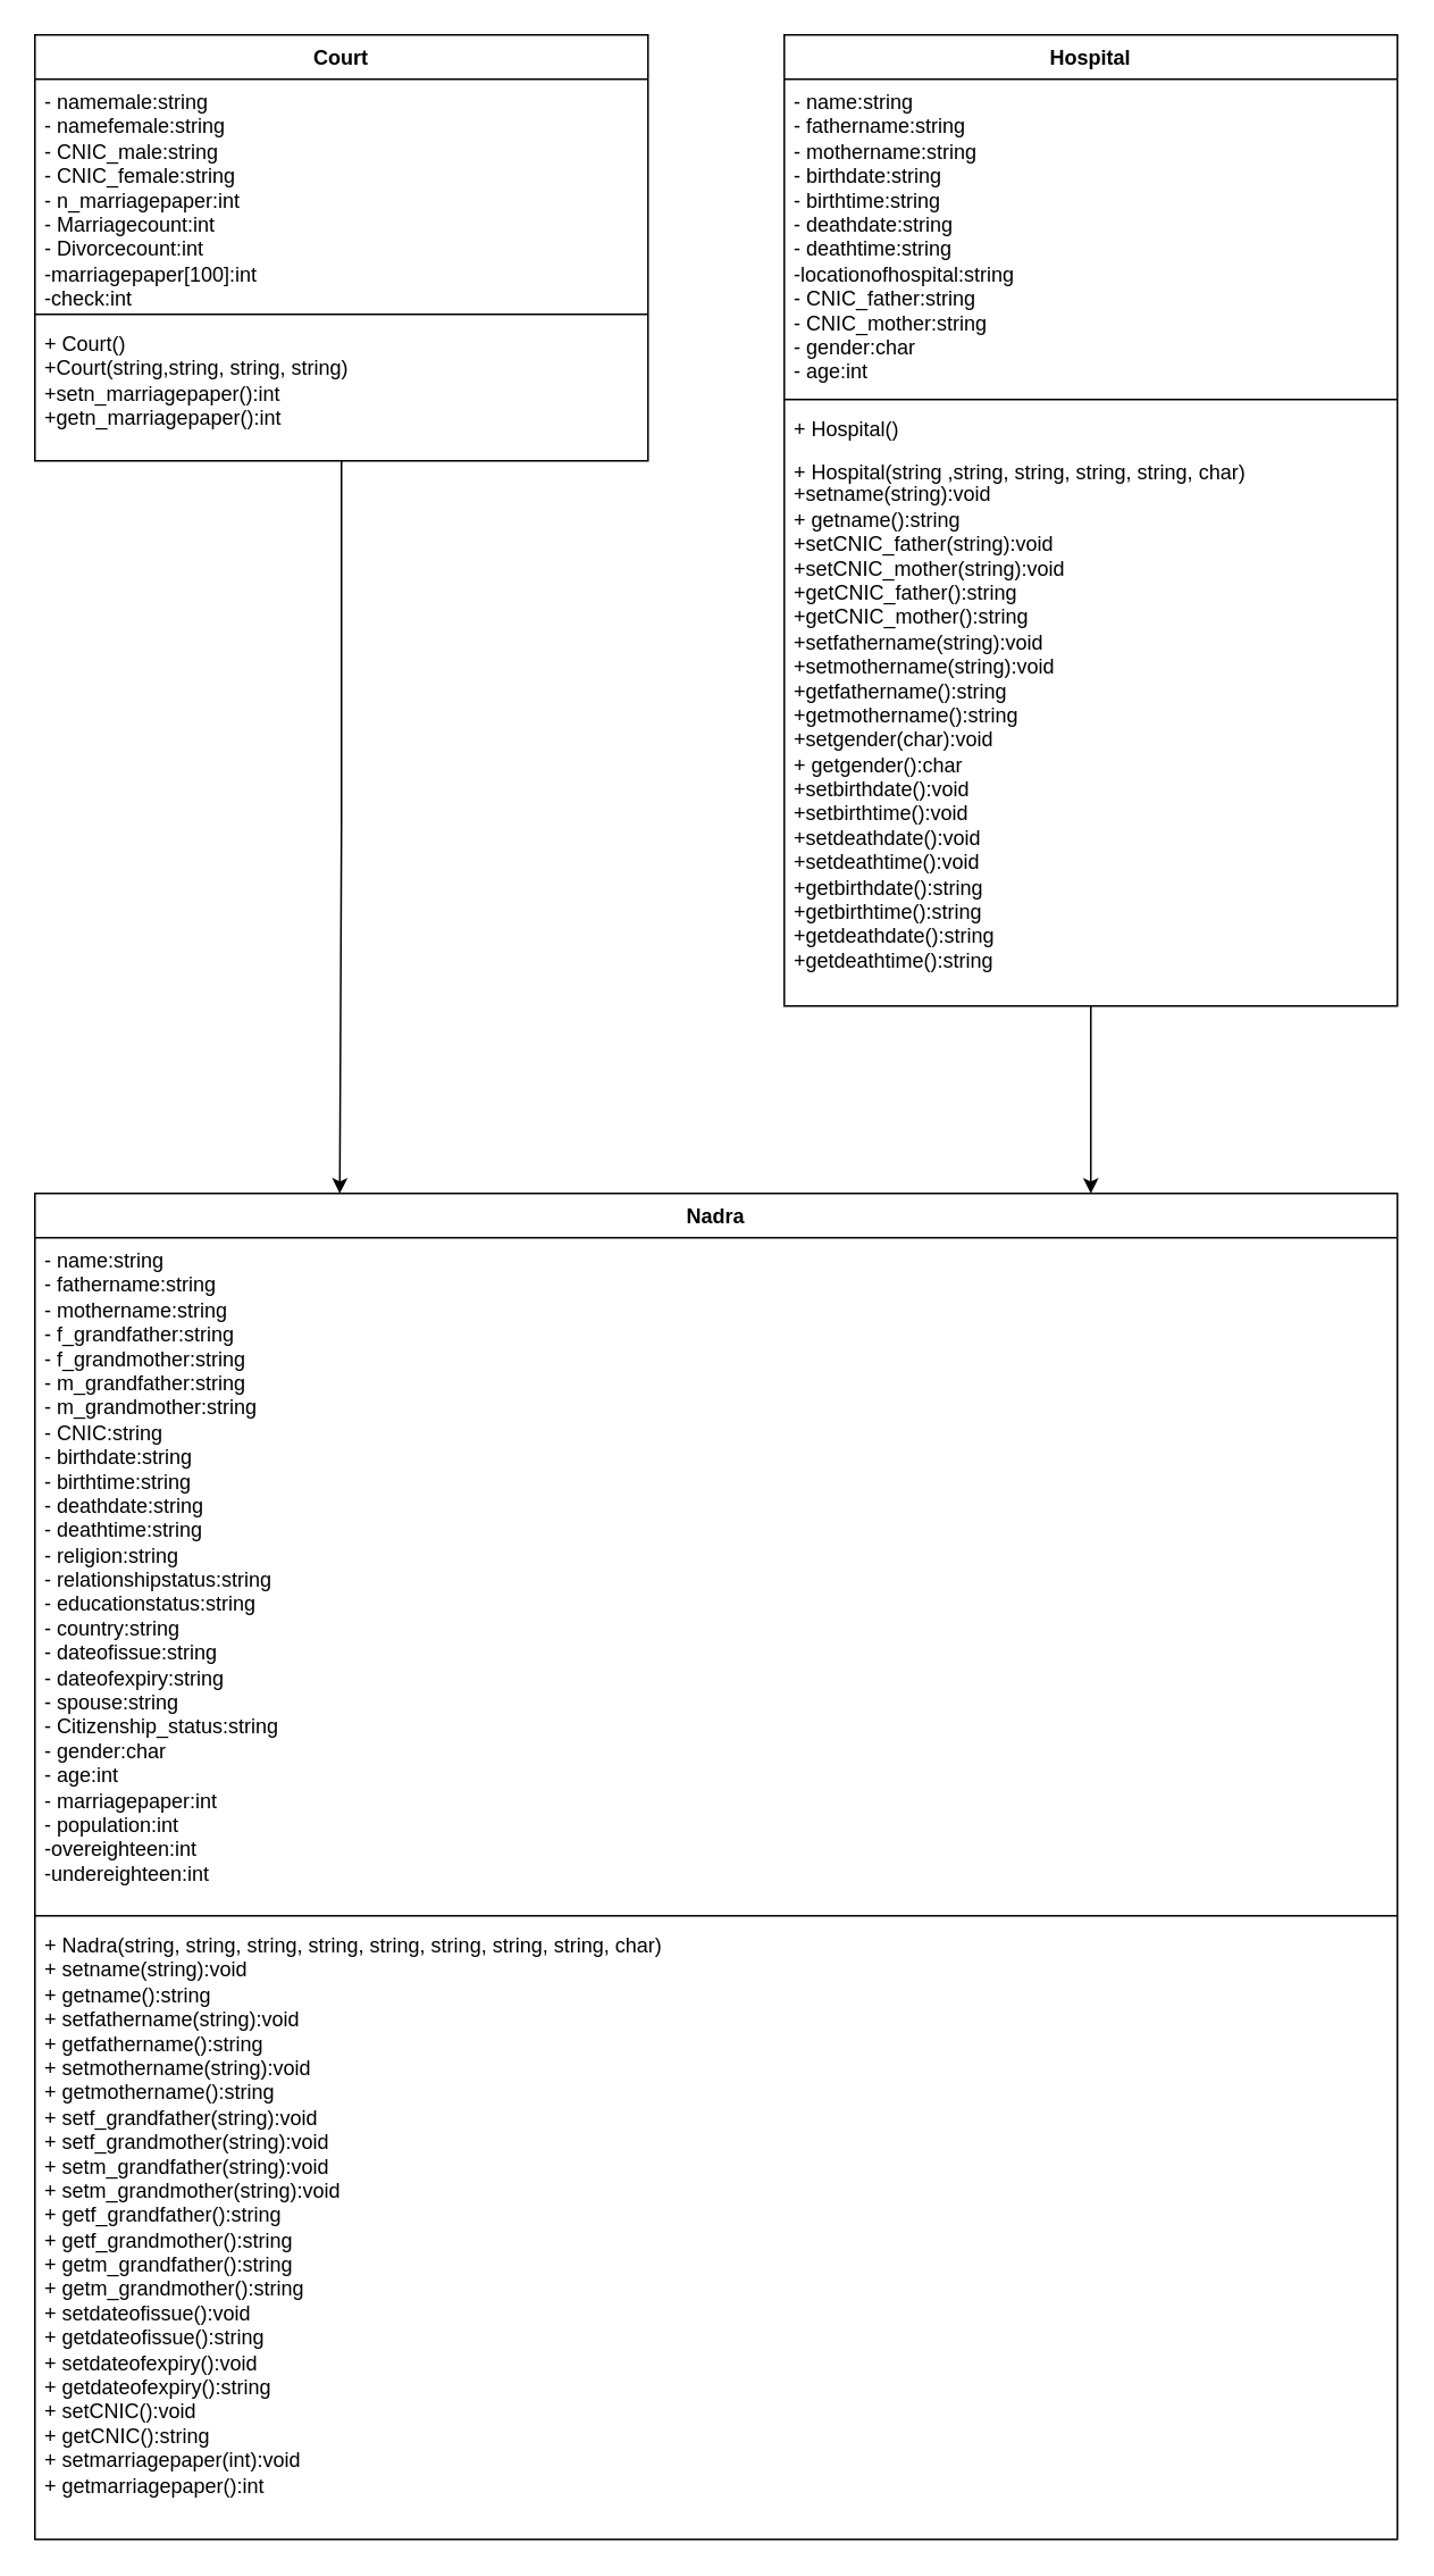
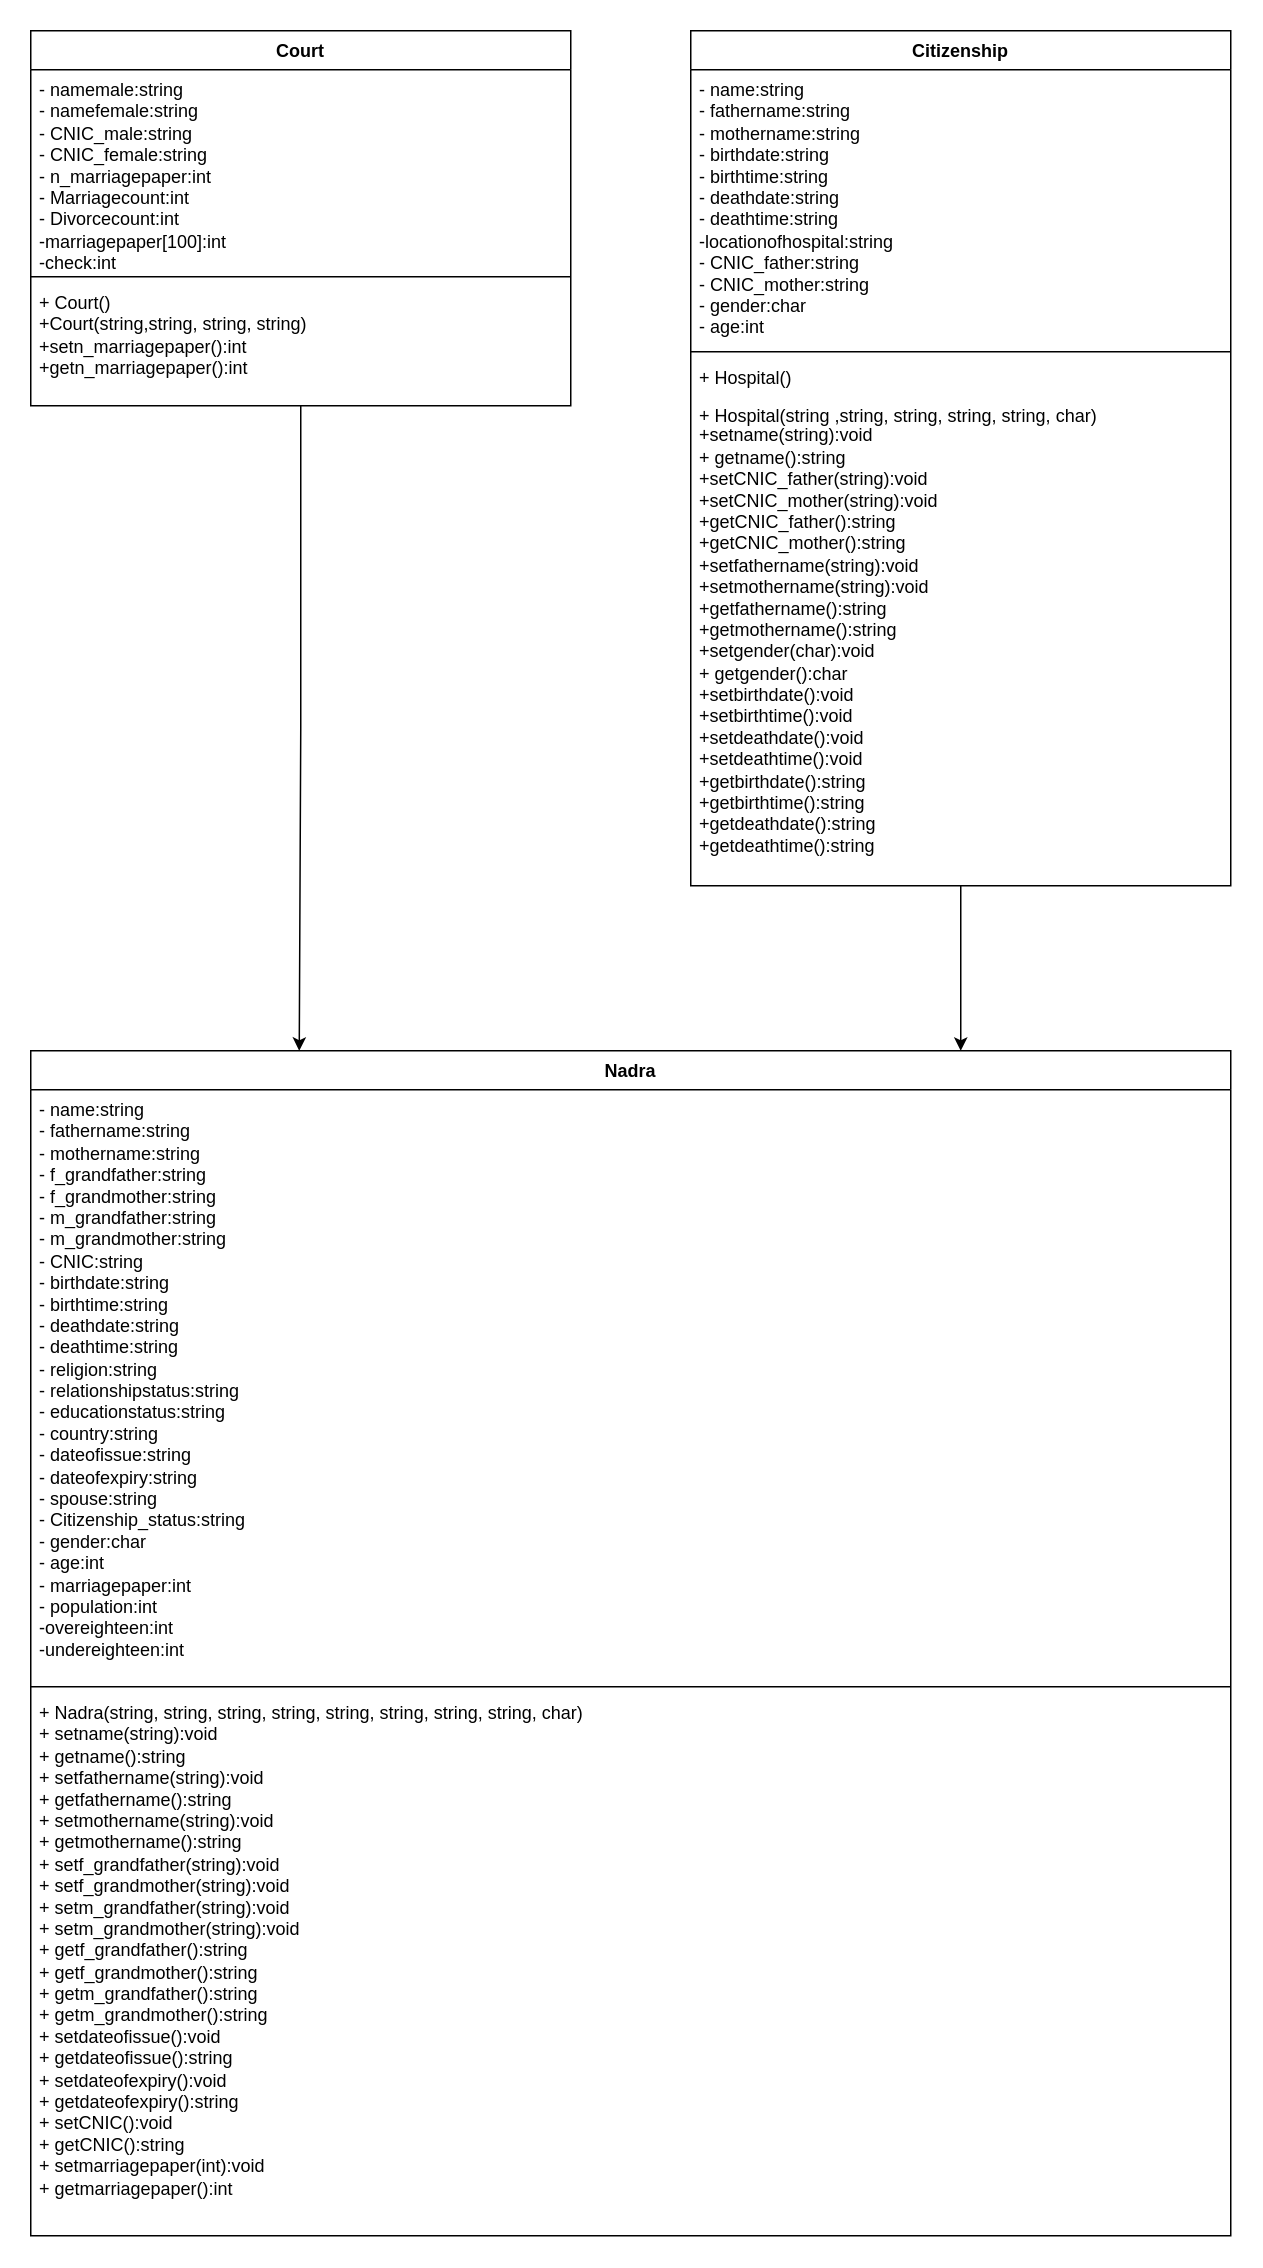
- <mxCell id="12" value="Hospital" style="swimlane;fontStyle=1;align=center;verticalAlign=top;childLayout=stackLayout;horizontal=1;startSize=26;horizontalStack=0;resizeParent=1;resizeParentMax=0;resizeLast=0;collapsible=1;marginBottom=0;whiteSpace=wrap;html=1;" parent="1" vertex="1"><mxGeometry x="460" y="20" width="360" height="570" as="geometry"><mxRectangle x="600" y="40" width="90" height="30" as="alternateBounds" /></mxGeometry></mxCell>
+ <mxCell id="12" value="Citizenship" style="swimlane;fontStyle=1;align=center;verticalAlign=top;childLayout=stackLayout;horizontal=1;startSize=26;horizontalStack=0;resizeParent=1;resizeParentMax=0;resizeLast=0;collapsible=1;marginBottom=0;whiteSpace=wrap;html=1;" parent="1" vertex="1"><mxGeometry x="460" y="20" width="360" height="570" as="geometry"><mxRectangle x="600" y="40" width="90" height="30" as="alternateBounds" /></mxGeometry></mxCell>
